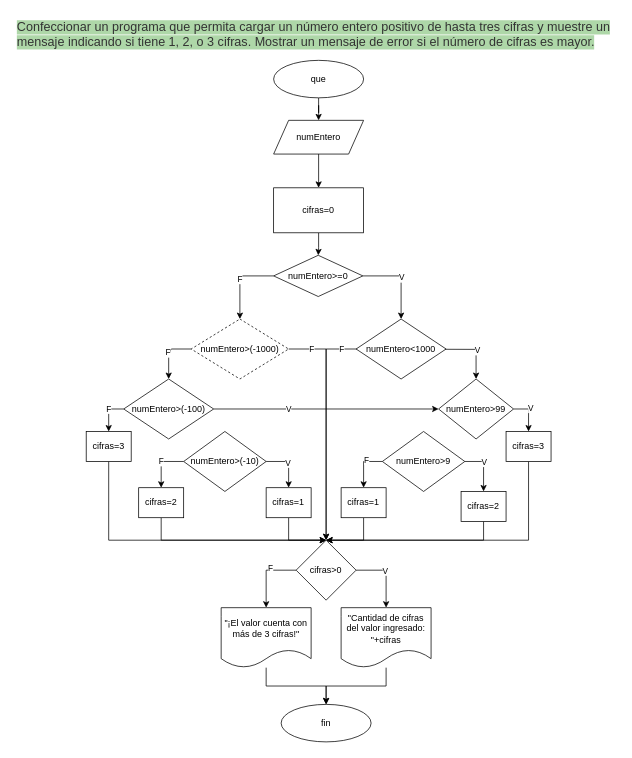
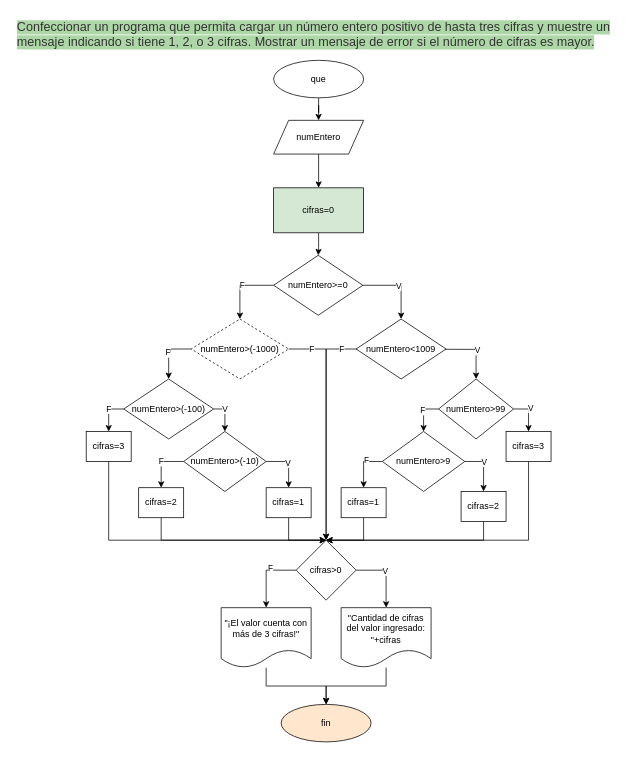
- <mxCell id="18" value="cifras=0" style="rounded=0;whiteSpace=wrap;html=1;" vertex="1" parent="1"><mxGeometry x="364" y="250" width="120" height="60" as="geometry" /></mxCell>
+ <mxCell id="18" value="cifras=0" style="rounded=0;whiteSpace=wrap;html=1;fillColor=#d5e8d4;" vertex="1" parent="1"><mxGeometry x="364" y="250" width="120" height="60" as="geometry" /></mxCell>
- <mxCell id="11" value="numEntero&amp;gt;=0" style="rhombus;whiteSpace=wrap;html=1;" vertex="1" parent="1"><mxGeometry x="364" y="340" width="119" height="55" as="geometry" /></mxCell>
+ <mxCell id="11" value="numEntero&amp;gt;=0" style="rhombus;whiteSpace=wrap;html=1;" vertex="1" parent="1"><mxGeometry x="364" y="340" width="119" height="80" as="geometry" /></mxCell>
- <mxCell id="16" value="numEntero&amp;lt;1000" style="rhombus;whiteSpace=wrap;html=1;" vertex="1" parent="1"><mxGeometry x="474" y="425" width="120" height="80" as="geometry" /></mxCell>
+ <mxCell id="16" value="numEntero&amp;lt;1009" style="rhombus;whiteSpace=wrap;html=1;" vertex="1" parent="1"><mxGeometry x="474" y="425" width="120" height="80" as="geometry" /></mxCell>
- <mxCell id="51" value="V" style="edgeStyle=orthogonalEdgeStyle;rounded=0;orthogonalLoop=1;jettySize=auto;html=1;exitX=1;exitY=0.5;exitDx=0;exitDy=0;" edge="1" parent="1" source="52" target="30"><mxGeometry x="-0.333" relative="1" as="geometry"><mxPoint as="offset" /></mxGeometry></mxCell>
+ <mxCell id="51" value="V" style="edgeStyle=orthogonalEdgeStyle;rounded=0;orthogonalLoop=1;jettySize=auto;html=1;exitX=1;exitY=0.5;exitDx=0;exitDy=0;entryX=0.5;entryY=0;entryDx=0;entryDy=0;" edge="1" parent="1" source="52" target="59"><mxGeometry x="-0.333" relative="1" as="geometry"><mxPoint as="offset" /></mxGeometry></mxCell>
+ <mxCell id="28" style="edgeStyle=orthogonalEdgeStyle;rounded=0;orthogonalLoop=1;jettySize=auto;html=1;exitX=0;exitY=0.5;exitDx=0;exitDy=0;entryX=0.5;entryY=0;entryDx=0;entryDy=0;" edge="1" parent="1" source="30" target="37"><mxGeometry relative="1" as="geometry" /></mxCell>
+ <mxCell id="29" value="F" style="edgeLabel;html=1;align=center;verticalAlign=middle;resizable=0;points=[];" vertex="1" connectable="0" parent="28"><mxGeometry x="-0.16" y="-2" relative="1" as="geometry"><mxPoint as="offset" /></mxGeometry></mxCell>
- <mxCell id="42" value="fin" style="ellipse;whiteSpace=wrap;html=1;" vertex="1" parent="1"><mxGeometry x="374" y="939" width="120" height="50" as="geometry" /></mxCell>
+ <mxCell id="42" value="fin" style="ellipse;whiteSpace=wrap;html=1;fillColor=#ffe6cc;" vertex="1" parent="1"><mxGeometry x="374" y="939" width="120" height="50" as="geometry" /></mxCell>
